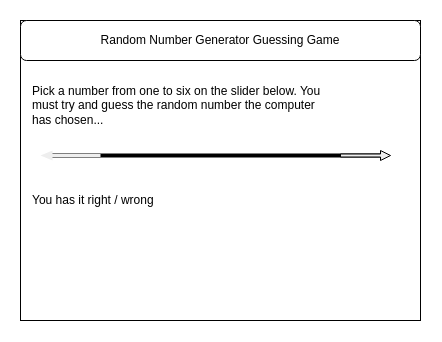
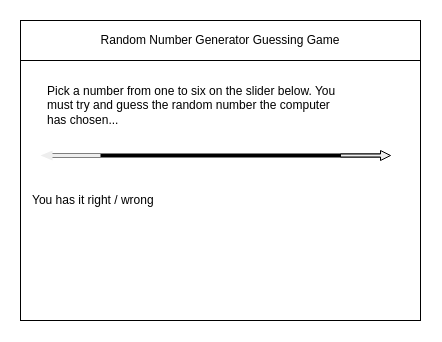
- <mxCell id="3" value="Random Number Generator Guessing Game" style="whiteSpace=wrap;html=1;rounded=1;" parent="1" vertex="1"><mxGeometry x="20" y="20" width="400" height="40" as="geometry" /></mxCell>
+ <mxCell id="3" value="Random Number Generator Guessing Game" style="rounded=0;whiteSpace=wrap;html=1;" parent="1" vertex="1"><mxGeometry x="20" y="20" width="400" height="40" as="geometry" /></mxCell>
- <mxCell id="6" value="Pick a number from one to six on the slider below. You must try and guess the random number the computer has chosen...&amp;nbsp;" style="text;html=1;strokeColor=none;fillColor=none;align=left;verticalAlign=middle;whiteSpace=wrap;overflow=hidden;" vertex="1" parent="1"><mxGeometry x="30" y="80" width="300" height="50" as="geometry" /></mxCell>
+ <mxCell id="6" value="Pick a number from one to six on the slider below. You must try and guess the random number the computer has chosen...&amp;nbsp;" style="text;html=1;strokeColor=none;fillColor=none;align=left;verticalAlign=middle;whiteSpace=wrap;overflow=hidden;" vertex="1" parent="1"><mxGeometry x="45" y="80" width="300" height="50" as="geometry" /></mxCell>
